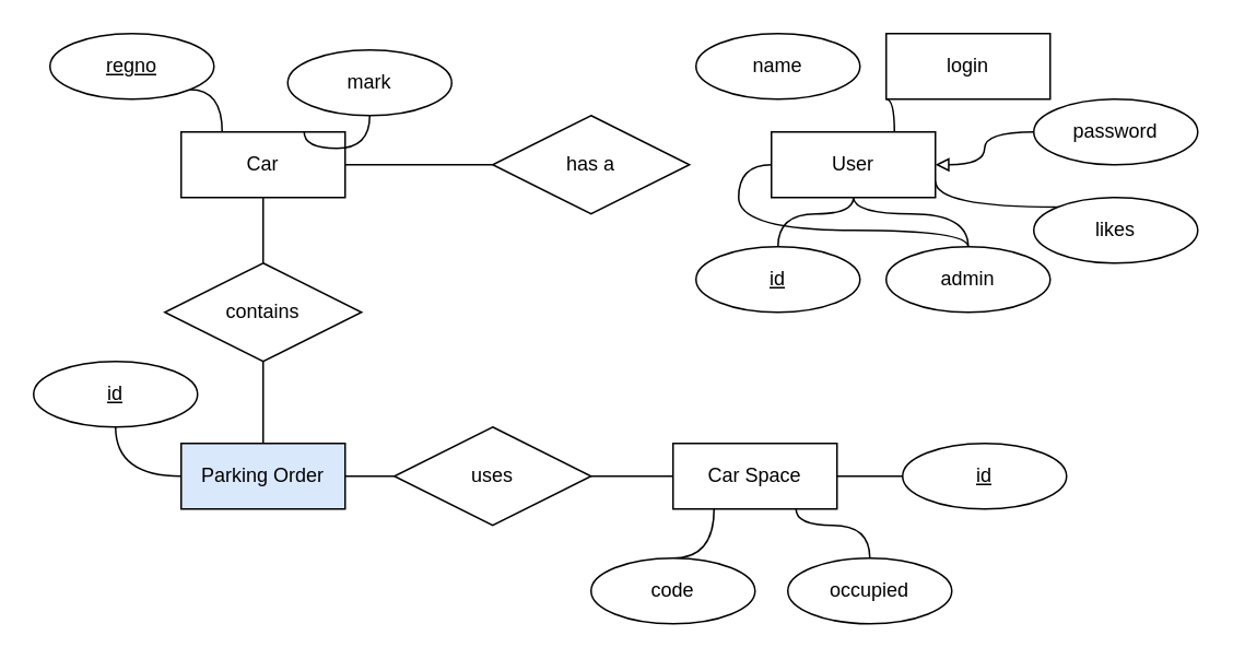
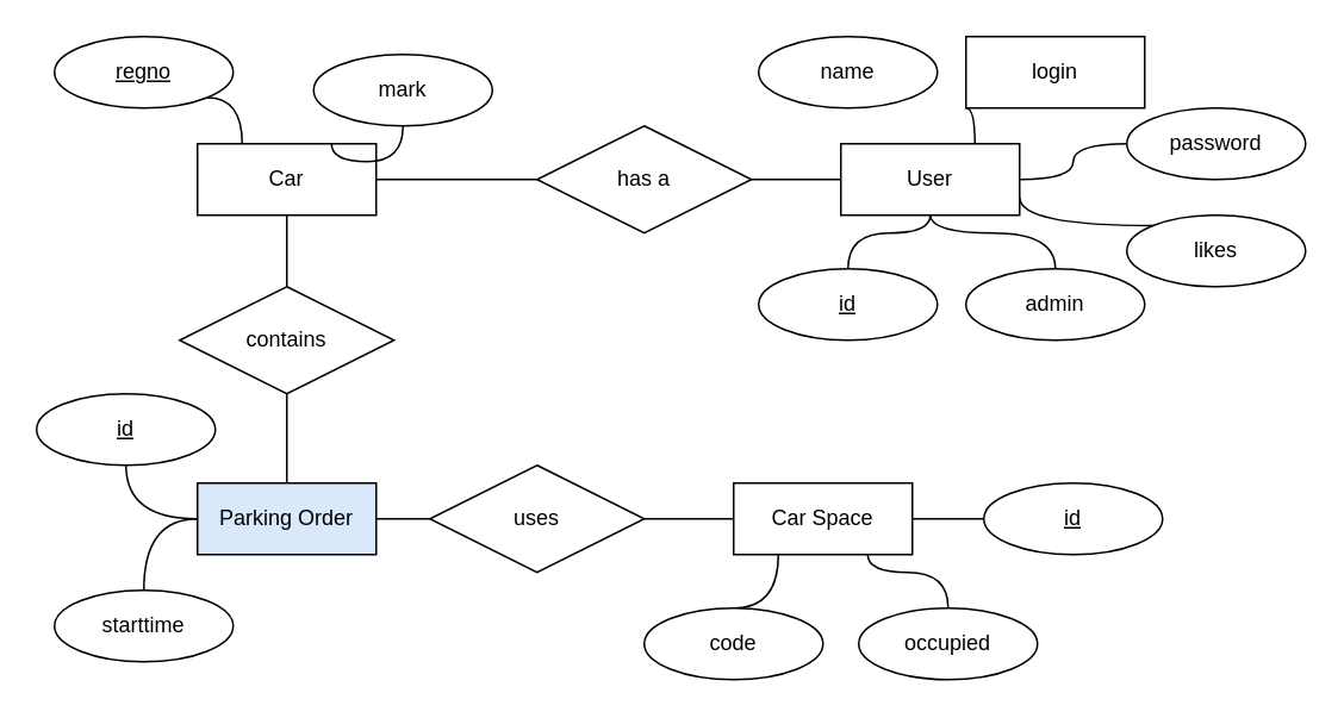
- <mxCell id="12" style="edgeStyle=orthogonalEdgeStyle;curved=1;rounded=0;orthogonalLoop=1;jettySize=auto;html=1;exitX=0;exitY=0.5;exitDx=0;exitDy=0;entryX=1;entryY=0.5;entryDx=0;entryDy=0;endArrow=block;endFill=0;strokeColor=default;" edge="1" parent="1" source="13" target="8"><mxGeometry relative="1" as="geometry" /></mxCell>
+ <mxCell id="12" style="edgeStyle=orthogonalEdgeStyle;curved=1;rounded=0;orthogonalLoop=1;jettySize=auto;html=1;exitX=0;exitY=0.5;exitDx=0;exitDy=0;entryX=1;entryY=0.5;entryDx=0;entryDy=0;endArrow=none;endFill=0;strokeColor=default;" edge="1" parent="1" source="13" target="8"><mxGeometry relative="1" as="geometry" /></mxCell>
- <mxCell id="7" style="edgeStyle=orthogonalEdgeStyle;curved=1;rounded=0;orthogonalLoop=1;jettySize=auto;html=1;exitX=0;exitY=0.5;exitDx=0;exitDy=0;endArrow=none;endFill=0;strokeColor=default;" edge="1" parent="1" source="8" target="17"><mxGeometry relative="1" as="geometry" /></mxCell>
+ <mxCell id="7" style="edgeStyle=orthogonalEdgeStyle;curved=1;rounded=0;orthogonalLoop=1;jettySize=auto;html=1;exitX=0;exitY=0.5;exitDx=0;exitDy=0;entryX=1;entryY=0.5;entryDx=0;entryDy=0;endArrow=none;endFill=0;strokeColor=default;" edge="1" parent="1" source="8" target="30"><mxGeometry relative="1" as="geometry" /></mxCell>
+ <mxCell id="21" style="edgeStyle=orthogonalEdgeStyle;curved=1;rounded=0;orthogonalLoop=1;jettySize=auto;html=1;exitX=0.5;exitY=0;exitDx=0;exitDy=0;entryX=0;entryY=0.5;entryDx=0;entryDy=0;endArrow=none;endFill=0;strokeColor=default;" edge="1" parent="1" source="22" target="20"><mxGeometry relative="1" as="geometry" /></mxCell>
+ <mxCell id="22" value="starttime" style="ellipse;whiteSpace=wrap;html=1;align=center;" vertex="1" parent="1"><mxGeometry x="30" y="330" width="100" height="40" as="geometry" /></mxCell>
